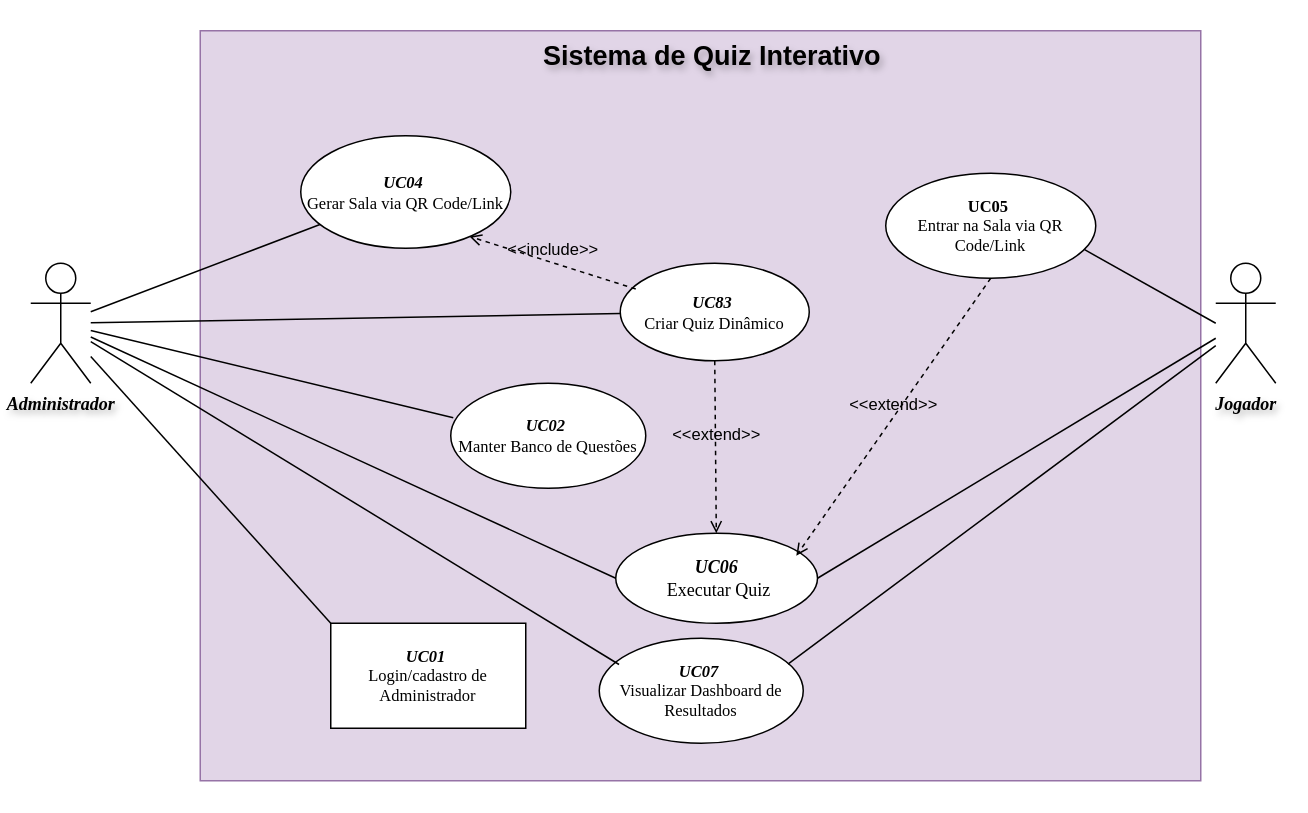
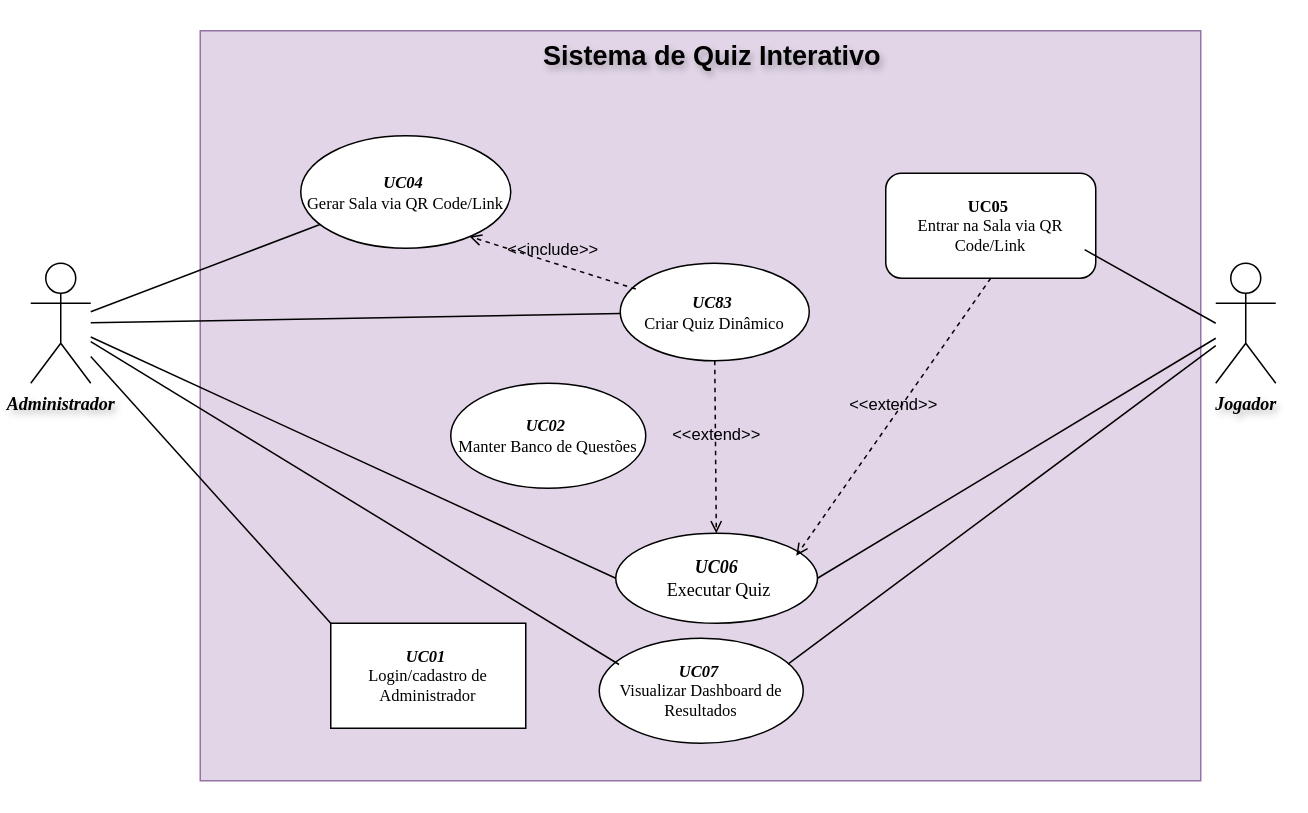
- <mxCell id="10" value="&lt;b&gt;&lt;span&gt;UC05&amp;nbsp;&lt;/span&gt;&lt;/b&gt;&lt;div&gt;Entrar na Sala via QR Code/Link&lt;/div&gt;" style="ellipse;whiteSpace=wrap;html=1;fontFamily=Verdana;fontSize=11;textShadow=0;spacingBottom=0;verticalAlign=middle;horizontal=1;fontStyle=0" parent="1" vertex="1"><mxGeometry x="590" y="115" width="140" height="70" as="geometry" /></mxCell>
+ <mxCell id="10" value="&lt;b&gt;&lt;span&gt;UC05&amp;nbsp;&lt;/span&gt;&lt;/b&gt;&lt;div&gt;Entrar na Sala via QR Code/Link&lt;/div&gt;" style="whiteSpace=wrap;html=1;fontFamily=Verdana;fontSize=11;textShadow=0;spacingBottom=0;verticalAlign=middle;horizontal=1;fontStyle=0;rounded=1;" parent="1" vertex="1"><mxGeometry x="590" y="115" width="140" height="70" as="geometry" /></mxCell>
- <mxCell id="13" value="" style="endArrow=none;html=1;rounded=0;entryX=0.013;entryY=0.329;entryDx=0;entryDy=0;entryPerimeter=0;" parent="1" source="2" target="7" edge="1"><mxGeometry width="50" height="50" relative="1" as="geometry"><mxPoint x="180" y="260" as="sourcePoint" /><mxPoint x="230" y="210" as="targetPoint" /></mxGeometry></mxCell>
